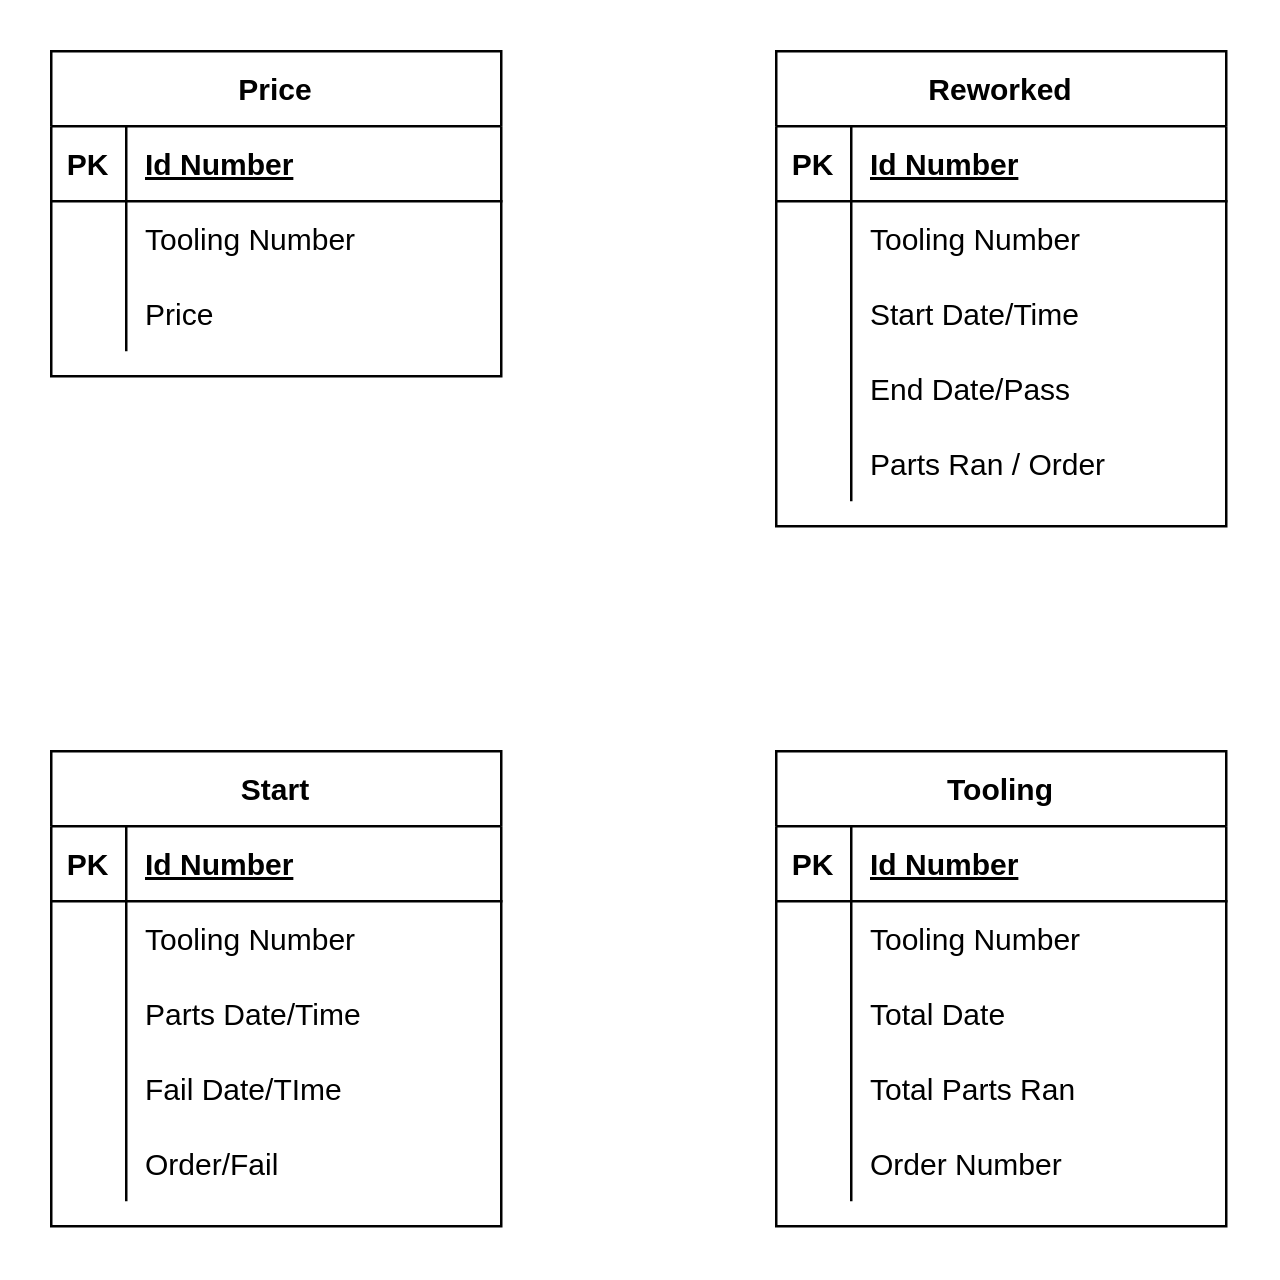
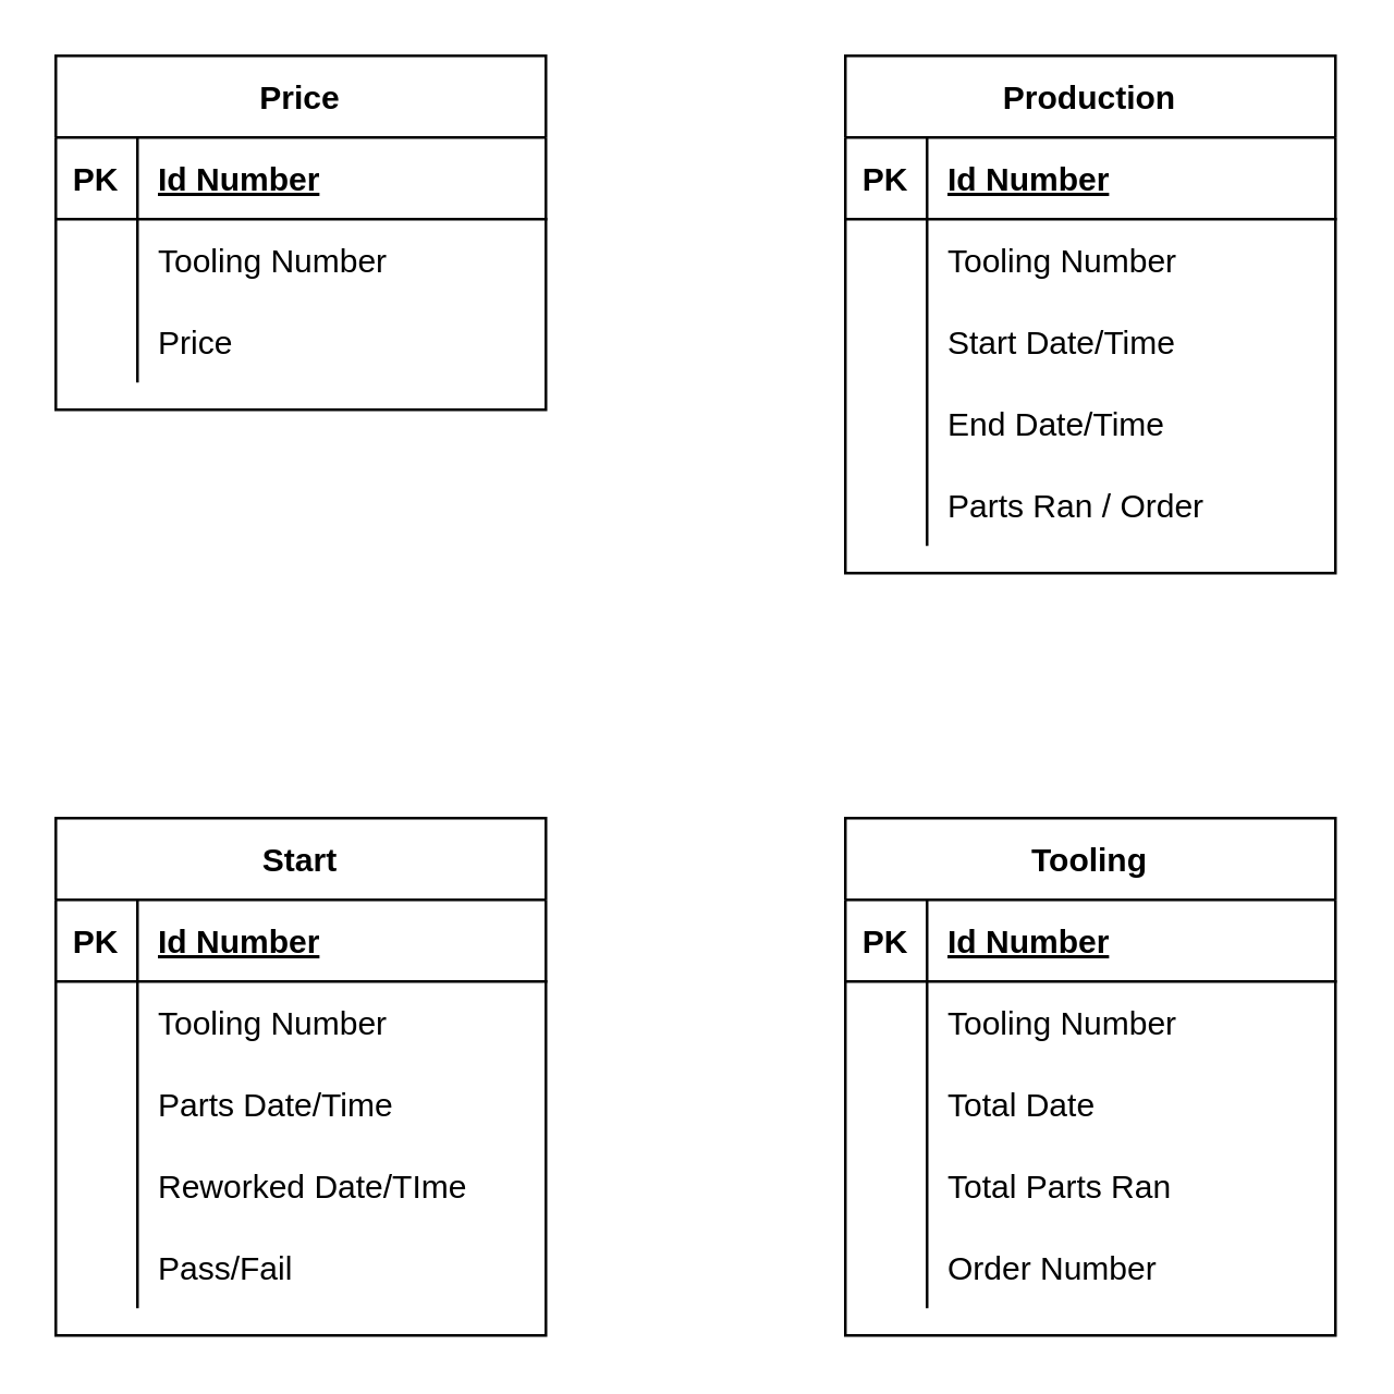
- <mxCell id="18" value="Reworked" style="shape=table;startSize=30;container=1;collapsible=1;childLayout=tableLayout;fixedRows=1;rowLines=0;fontStyle=1;align=center;resizeLast=1;" parent="1" vertex="1"><mxGeometry x="310" y="20" width="180" height="190" as="geometry" /></mxCell>
+ <mxCell id="18" value="Production" style="shape=table;startSize=30;container=1;collapsible=1;childLayout=tableLayout;fixedRows=1;rowLines=0;fontStyle=1;align=center;resizeLast=1;" parent="1" vertex="1"><mxGeometry x="310" y="20" width="180" height="190" as="geometry" /></mxCell>
- <mxCell id="30" value="End Date/Pass" style="shape=partialRectangle;connectable=0;fillColor=none;top=0;left=0;bottom=0;right=0;align=left;spacingLeft=6;overflow=hidden;" parent="28" vertex="1"><mxGeometry x="30" width="150" height="30" as="geometry"><mxRectangle width="150" height="30" as="alternateBounds" /></mxGeometry></mxCell>
+ <mxCell id="30" value="End Date/Time" style="shape=partialRectangle;connectable=0;fillColor=none;top=0;left=0;bottom=0;right=0;align=left;spacingLeft=6;overflow=hidden;" parent="28" vertex="1"><mxGeometry x="30" width="150" height="30" as="geometry"><mxRectangle width="150" height="30" as="alternateBounds" /></mxGeometry></mxCell>
- <mxCell id="14" value="Fail Date/TIme" style="shape=partialRectangle;connectable=0;fillColor=none;top=0;left=0;bottom=0;right=0;align=left;spacingLeft=6;overflow=hidden;" parent="12" vertex="1"><mxGeometry x="30" width="150" height="30" as="geometry"><mxRectangle width="150" height="30" as="alternateBounds" /></mxGeometry></mxCell>
+ <mxCell id="14" value="Reworked Date/TIme" style="shape=partialRectangle;connectable=0;fillColor=none;top=0;left=0;bottom=0;right=0;align=left;spacingLeft=6;overflow=hidden;" parent="12" vertex="1"><mxGeometry x="30" width="150" height="30" as="geometry"><mxRectangle width="150" height="30" as="alternateBounds" /></mxGeometry></mxCell>
- <mxCell id="17" value="Order/Fail" style="shape=partialRectangle;connectable=0;fillColor=none;top=0;left=0;bottom=0;right=0;align=left;spacingLeft=6;overflow=hidden;" vertex="1" parent="15"><mxGeometry x="30" width="150" height="30" as="geometry"><mxRectangle width="150" height="30" as="alternateBounds" /></mxGeometry></mxCell>
+ <mxCell id="17" value="Pass/Fail" style="shape=partialRectangle;connectable=0;fillColor=none;top=0;left=0;bottom=0;right=0;align=left;spacingLeft=6;overflow=hidden;" vertex="1" parent="15"><mxGeometry x="30" width="150" height="30" as="geometry"><mxRectangle width="150" height="30" as="alternateBounds" /></mxGeometry></mxCell>
